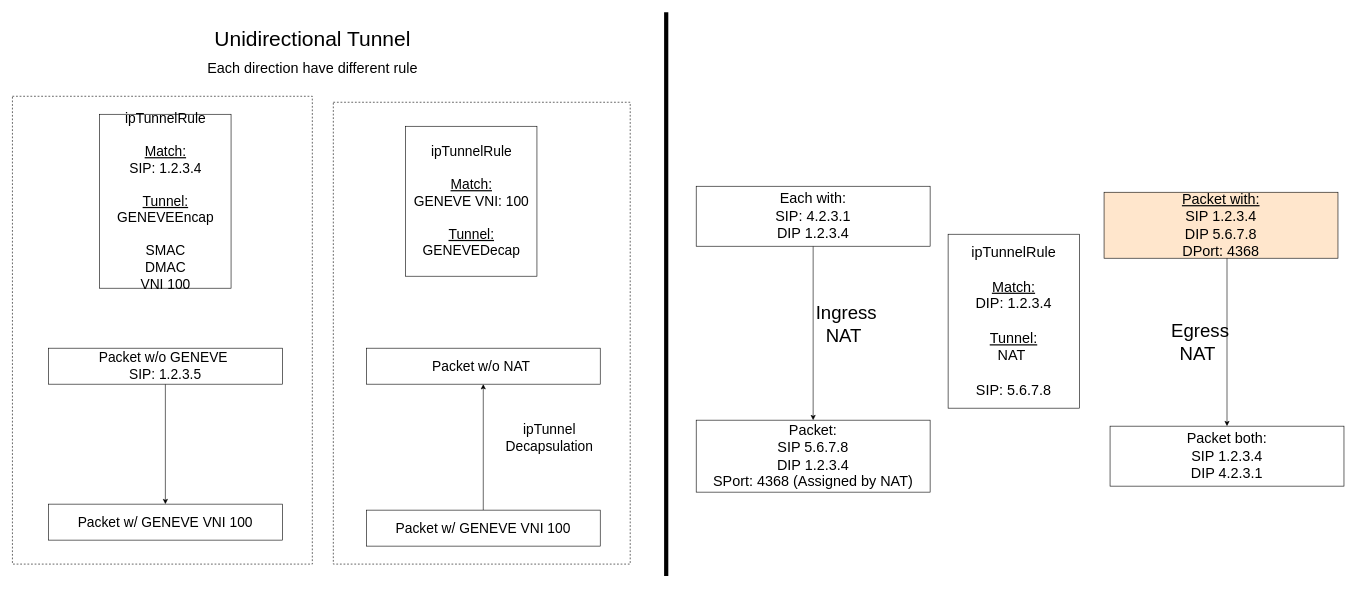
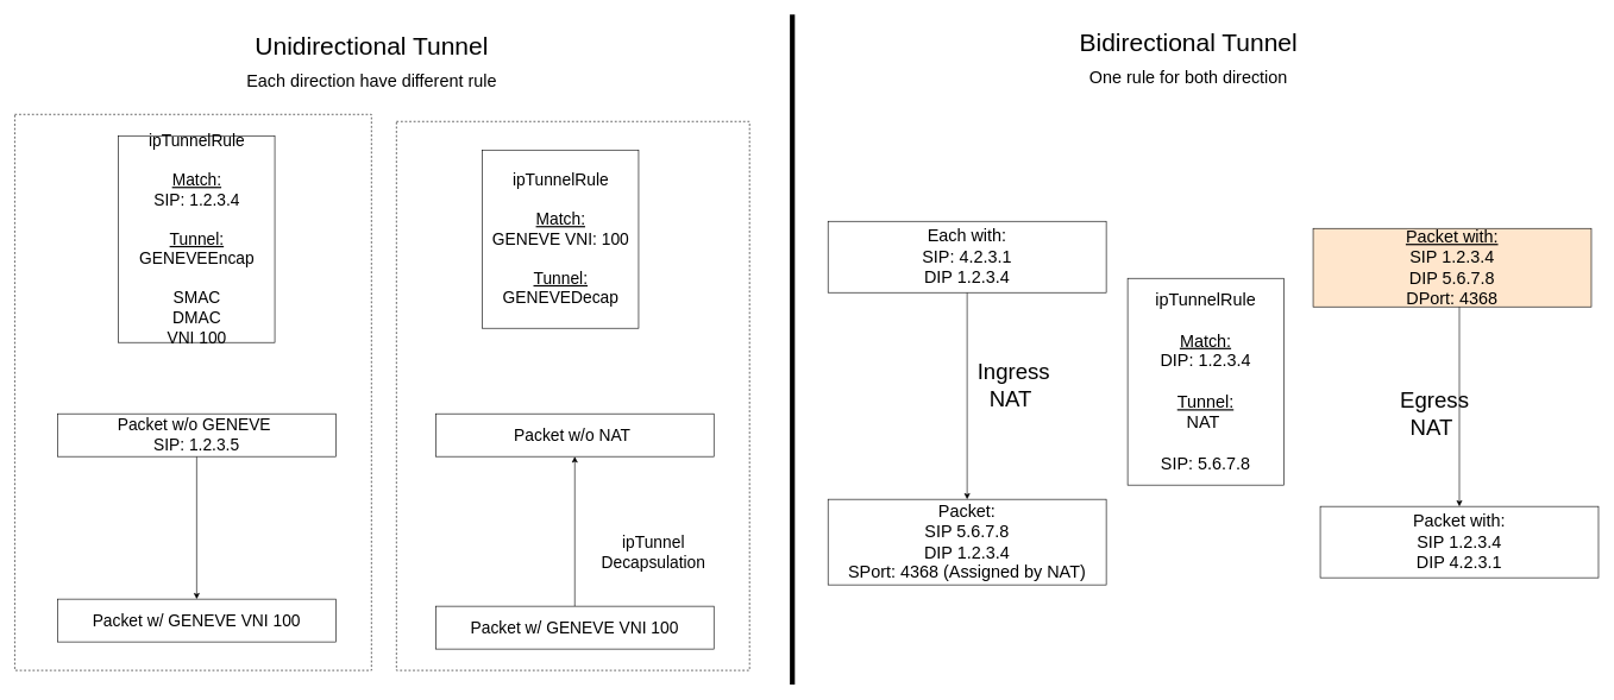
+ <mxCell id="5" value="&lt;font&gt;&lt;span style=&quot;font-size: 35px&quot;&gt;Bidirectional Tunnel&lt;/span&gt;&lt;br&gt;&lt;br&gt;&lt;span style=&quot;font-size: 24px&quot;&gt;One rule for both direction&lt;/span&gt;&lt;br&gt;&lt;/font&gt;" style="text;html=1;align=center;verticalAlign=middle;resizable=0;points=[];autosize=1;strokeColor=none;fillColor=none;" parent="1" vertex="1"><mxGeometry x="1505" y="50" width="320" height="60" as="geometry" /></mxCell>
- <mxCell id="20" value="Ingress &lt;br style=&quot;font-size: 31px;&quot;&gt;NAT&amp;nbsp;" style="text;html=1;align=center;verticalAlign=middle;resizable=0;points=[];autosize=1;strokeColor=none;fillColor=none;fontSize=31;" vertex="1" parent="1"><mxGeometry x="1350" y="500" width="120" height="80" as="geometry" /></mxCell>
+ <mxCell id="20" value="Ingress &lt;br style=&quot;font-size: 31px;&quot;&gt;NAT&amp;nbsp;" style="text;html=1;align=center;verticalAlign=middle;resizable=0;points=[];autosize=1;strokeColor=none;fillColor=none;fontSize=31;" vertex="1" parent="1"><mxGeometry x="1360" y="500" width="120" height="80" as="geometry" /></mxCell>
- <mxCell id="21" value="Egress&lt;br style=&quot;font-size: 31px;&quot;&gt;NAT&amp;nbsp;" style="text;html=1;align=center;verticalAlign=middle;resizable=0;points=[];autosize=1;strokeColor=none;fillColor=none;fontSize=31;" vertex="1" parent="1"><mxGeometry x="1945" y="530" width="110" height="80" as="geometry" /></mxCell>
+ <mxCell id="21" value="Egress&lt;br style=&quot;font-size: 31px;&quot;&gt;NAT&amp;nbsp;" style="text;html=1;align=center;verticalAlign=middle;resizable=0;points=[];autosize=1;strokeColor=none;fillColor=none;fontSize=31;" vertex="1" parent="1"><mxGeometry x="1955" y="540" width="110" height="80" as="geometry" /></mxCell>
- <mxCell id="14" value="ipTunnel&lt;br style=&quot;font-size: 23px;&quot;&gt;Decapsulation" style="text;html=1;align=center;verticalAlign=middle;resizable=0;points=[];autosize=1;strokeColor=none;fillColor=none;fontSize=23;" vertex="1" parent="1"><mxGeometry x="835" y="700" width="160" height="60" as="geometry" /></mxCell>
+ <mxCell id="14" value="ipTunnel&lt;br style=&quot;font-size: 23px;&quot;&gt;Decapsulation" style="text;html=1;align=center;verticalAlign=middle;resizable=0;points=[];autosize=1;strokeColor=none;fillColor=none;fontSize=23;" vertex="1" parent="1"><mxGeometry x="835" y="745" width="160" height="60" as="geometry" /></mxCell>
- <mxCell id="23" value="Packet both:&lt;br style=&quot;font-size: 24px;&quot;&gt;SIP 1.2.3.4&lt;br style=&quot;font-size: 24px;&quot;&gt;DIP 4.2.3.1" style="whiteSpace=wrap;html=1;fontSize=24;" vertex="1" parent="1"><mxGeometry x="1850" y="710" width="390" height="100" as="geometry" /></mxCell>
+ <mxCell id="23" value="Packet with:&lt;br style=&quot;font-size: 24px;&quot;&gt;SIP 1.2.3.4&lt;br style=&quot;font-size: 24px;&quot;&gt;DIP 4.2.3.1" style="whiteSpace=wrap;html=1;fontSize=24;" vertex="1" parent="1"><mxGeometry x="1850" y="710" width="390" height="100" as="geometry" /></mxCell>
